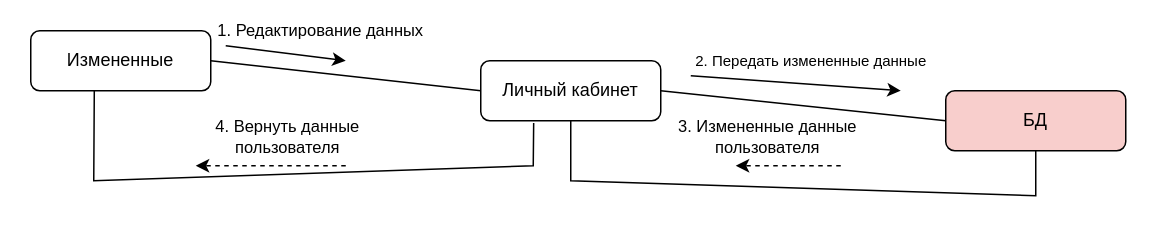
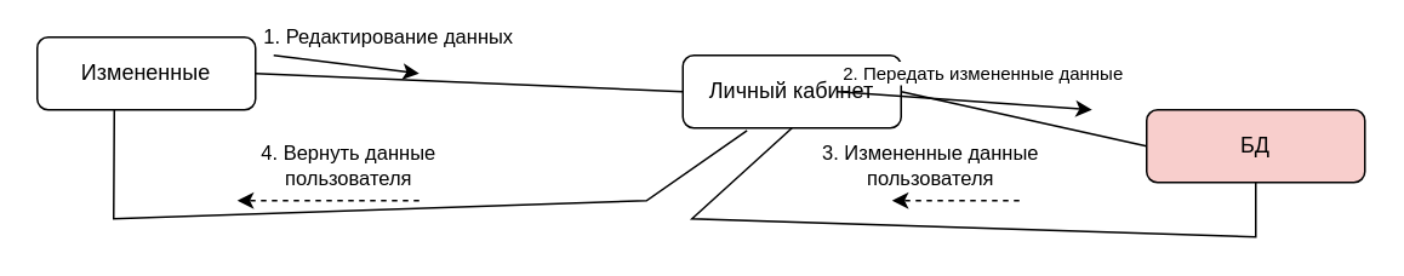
- <mxCell id="3" value="Личный кабинет" style="rounded=1;whiteSpace=wrap;html=1;" vertex="1" parent="1"><mxGeometry x="320" y="40" width="120" height="40" as="geometry" /></mxCell>
+ <mxCell id="3" value="Личный кабинет" style="rounded=1;whiteSpace=wrap;html=1;" vertex="1" parent="1"><mxGeometry x="375" y="30" width="120" height="40" as="geometry" /></mxCell>
